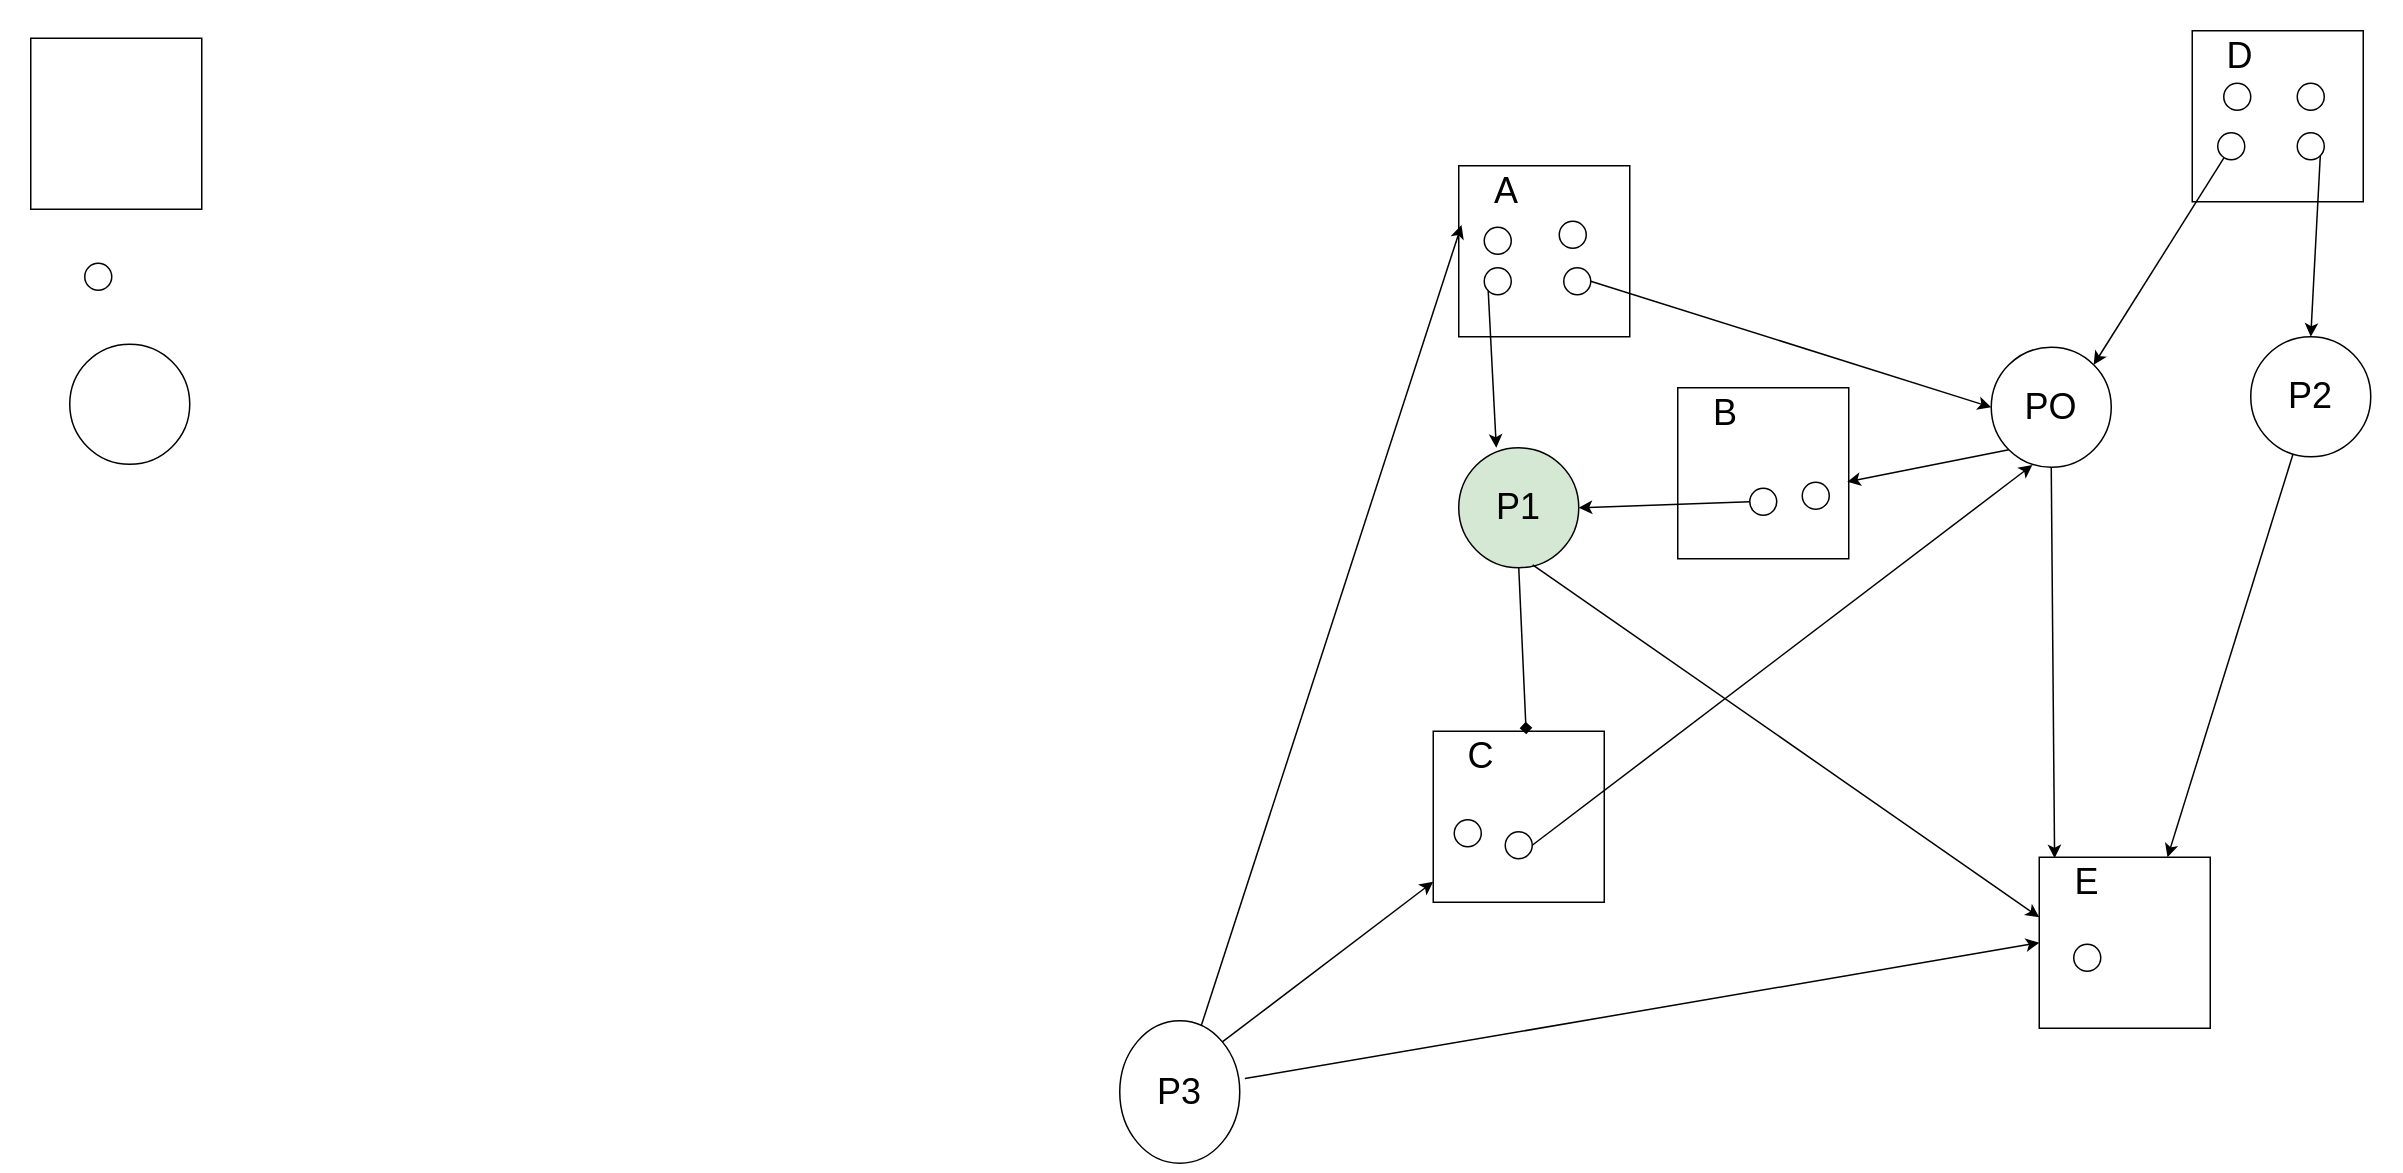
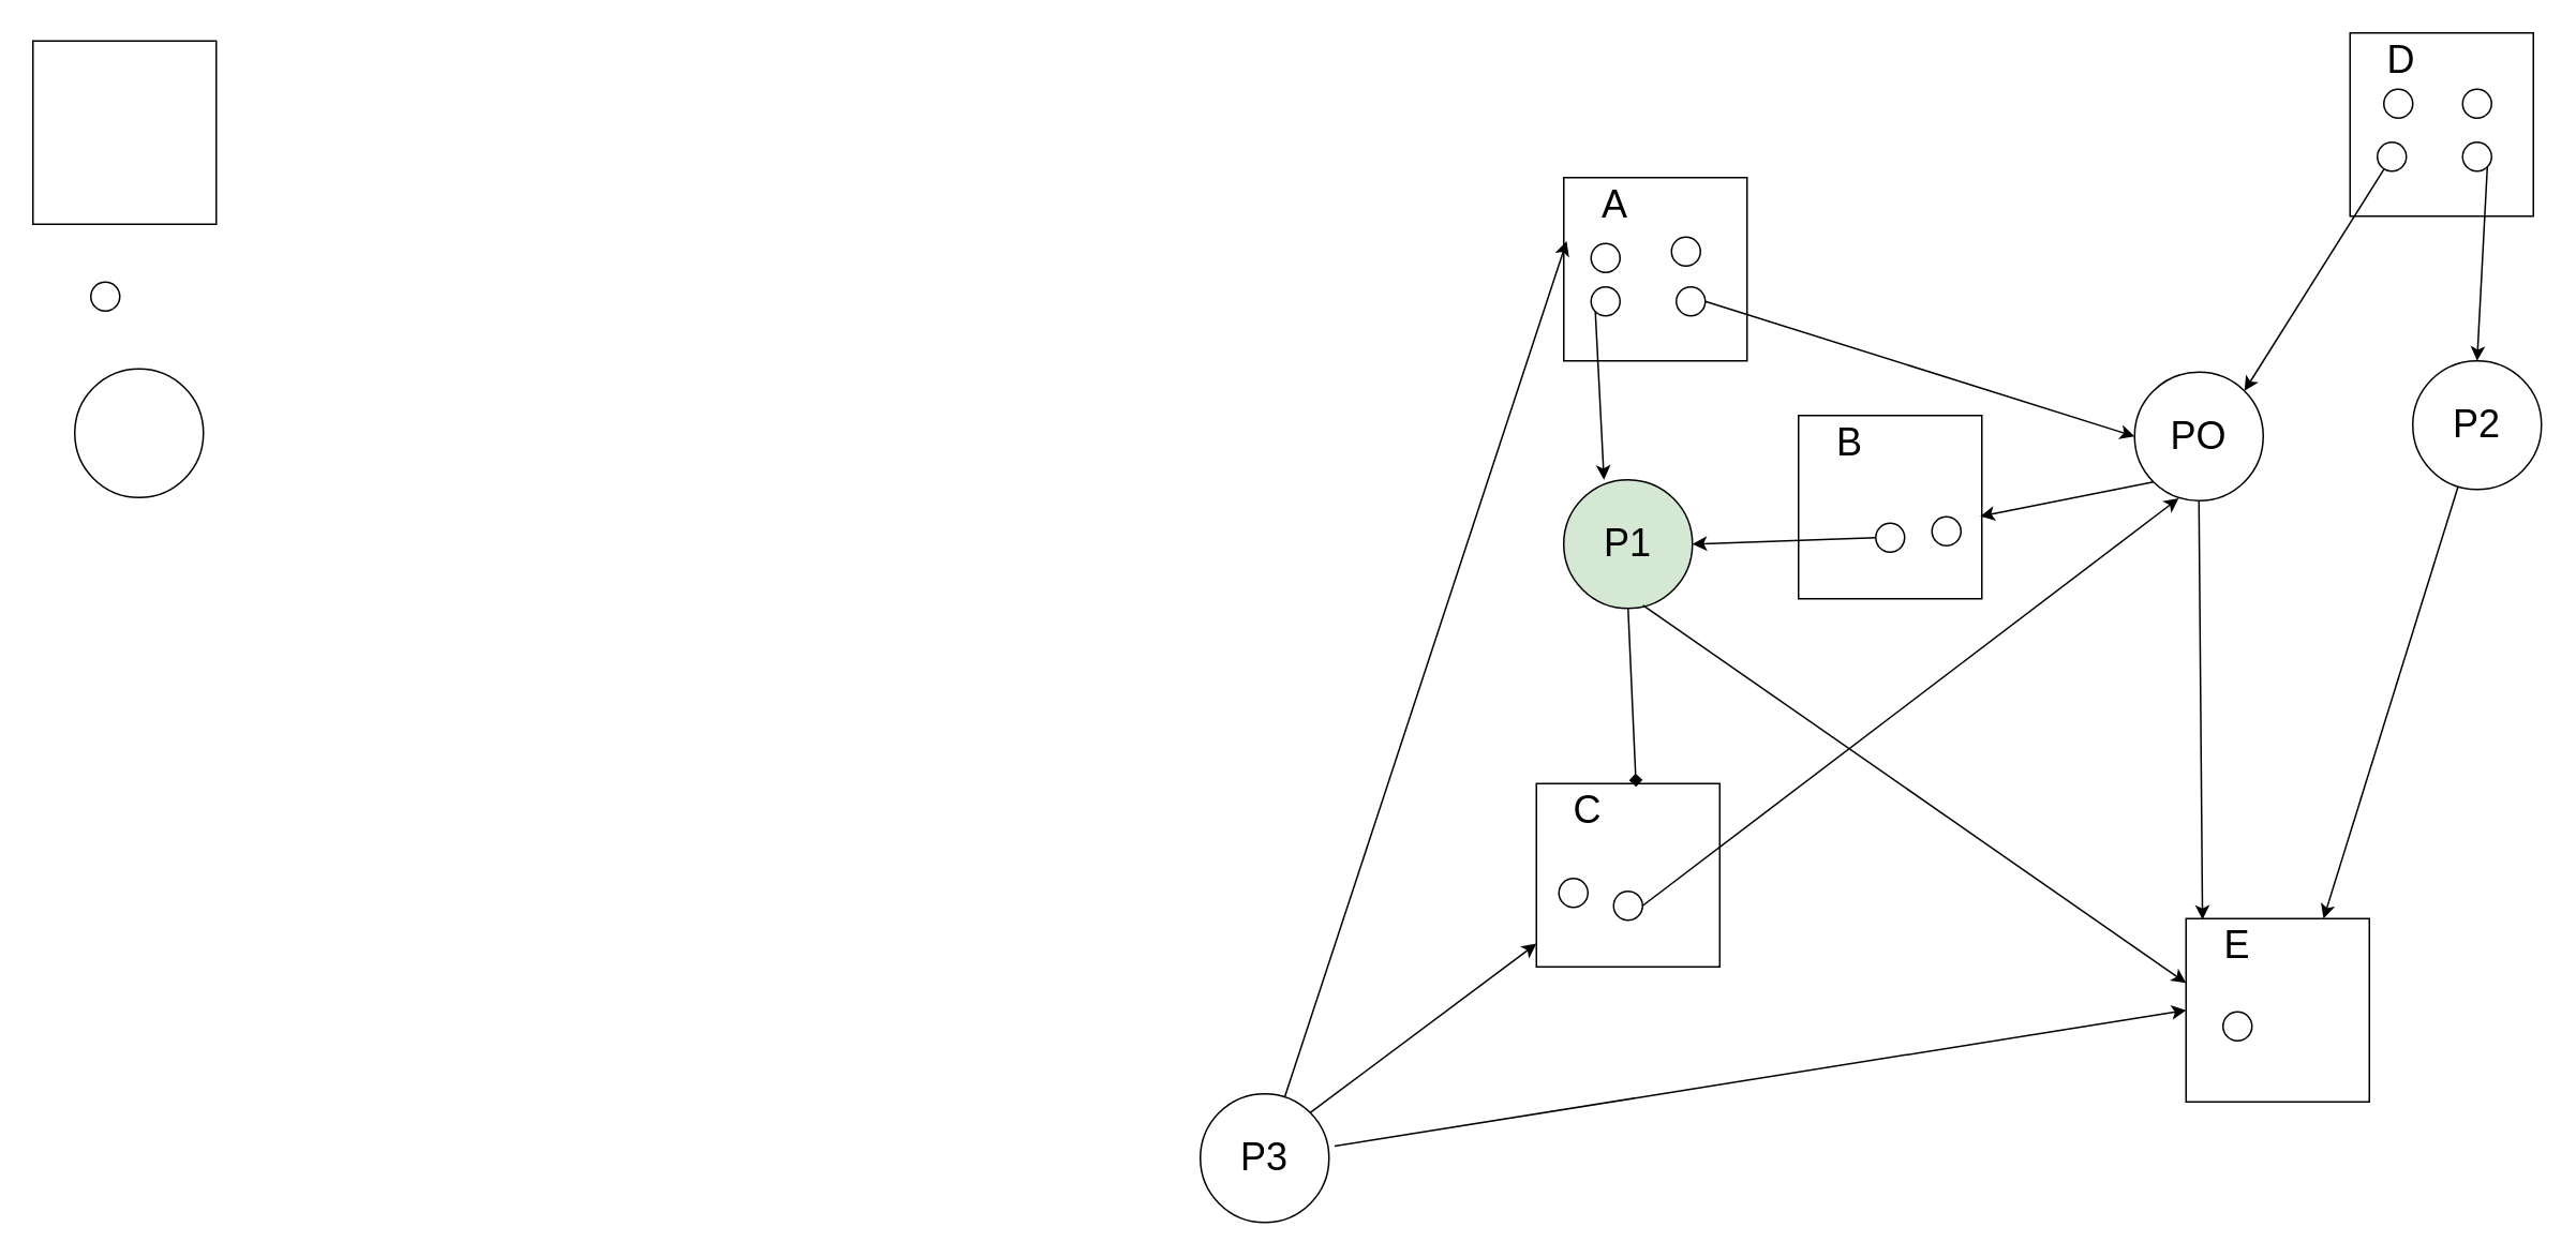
- <mxCell id="25" value="&lt;font style=&quot;font-size: 24px;&quot;&gt;P3&lt;/font&gt;" style="ellipse;whiteSpace=wrap;html=1;aspect=fixed;" parent="1" vertex="1"><mxGeometry x="746" y="680" width="80" height="95" as="geometry" /></mxCell>
+ <mxCell id="25" value="&lt;font style=&quot;font-size: 24px;&quot;&gt;P3&lt;/font&gt;" style="ellipse;whiteSpace=wrap;html=1;aspect=fixed;" parent="1" vertex="1"><mxGeometry x="746" y="680" width="80" height="80" as="geometry" /></mxCell>
